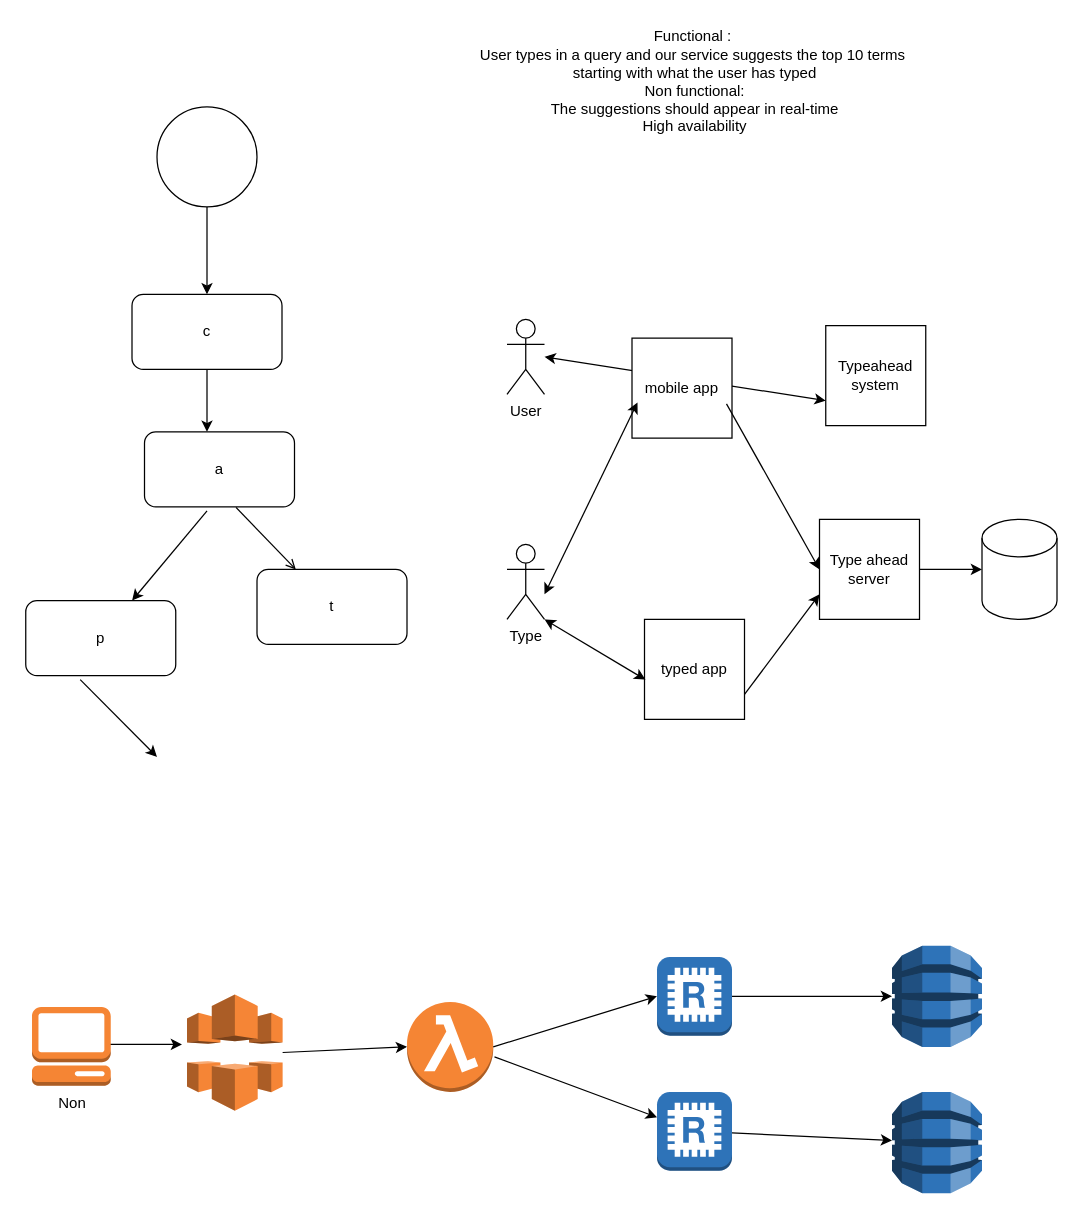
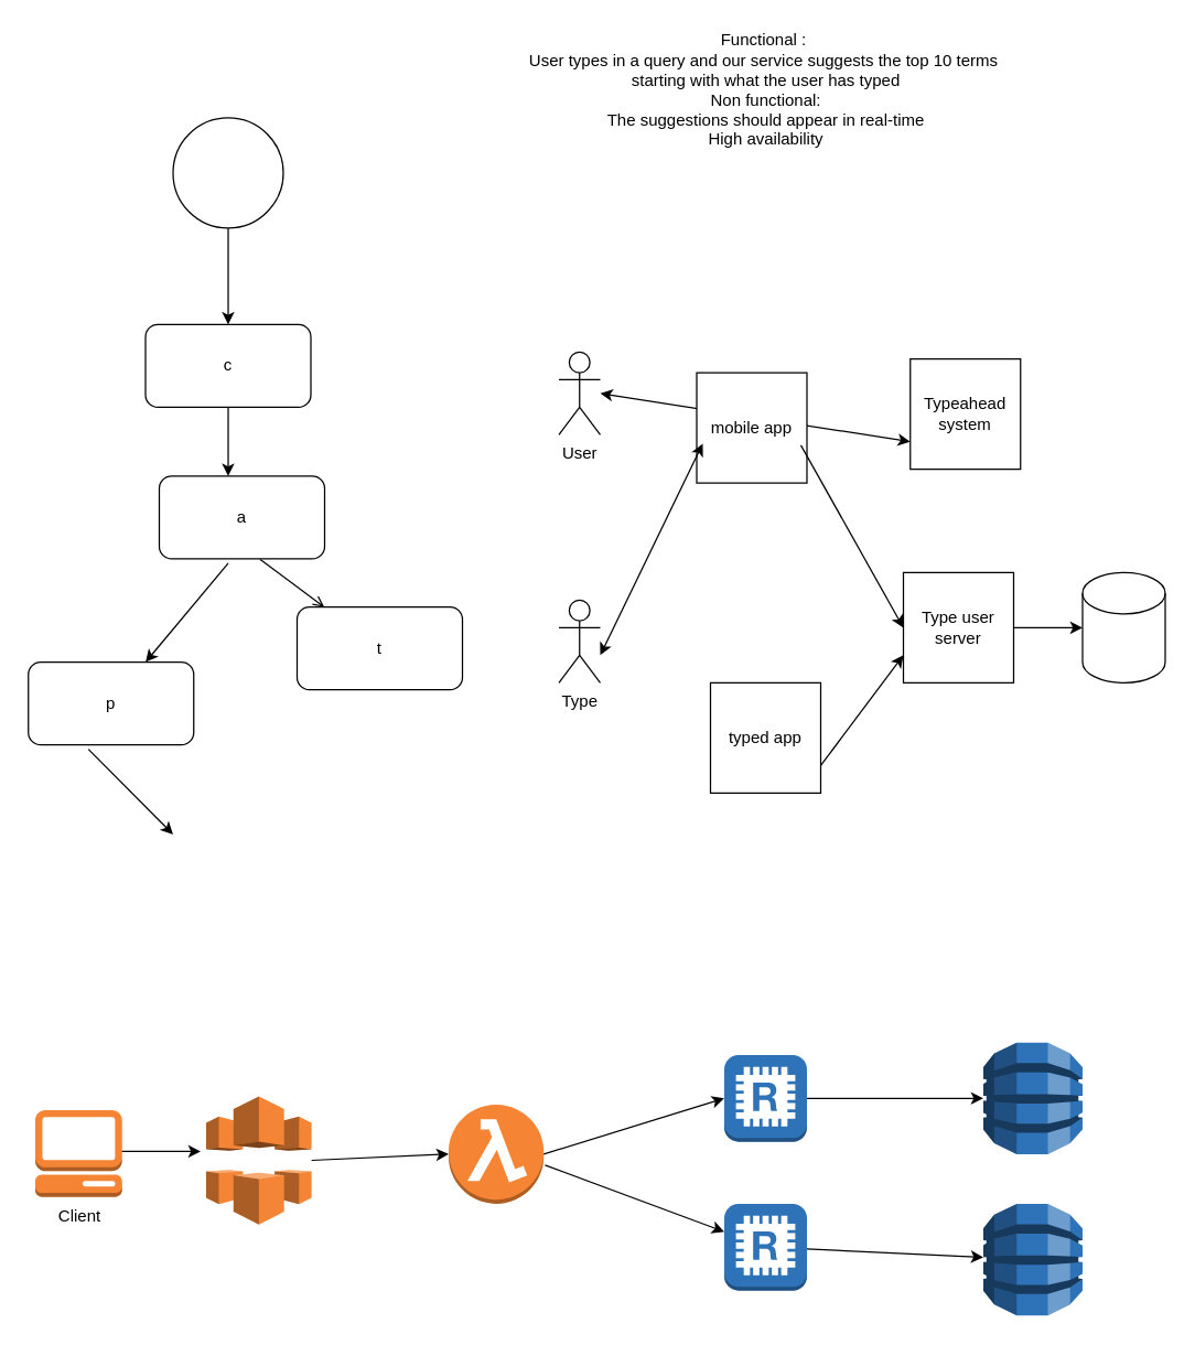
- <mxCell id="19" value="Type ahead server" style="whiteSpace=wrap;html=1;aspect=fixed;" parent="1" vertex="1"><mxGeometry x="655" y="415" width="80" height="80" as="geometry" /></mxCell>
+ <mxCell id="19" value="Type user server" style="whiteSpace=wrap;html=1;aspect=fixed;" parent="1" vertex="1"><mxGeometry x="655" y="415" width="80" height="80" as="geometry" /></mxCell>
- <mxCell id="11" value="t" style="rounded=1;whiteSpace=wrap;html=1;" parent="1" vertex="1"><mxGeometry x="205" y="455" width="120" height="60" as="geometry" /></mxCell>
+ <mxCell id="11" value="t" style="rounded=1;whiteSpace=wrap;html=1;" parent="1" vertex="1"><mxGeometry x="215" y="440" width="120" height="60" as="geometry" /></mxCell>
- <mxCell id="21" value="" style="endArrow=classic;startArrow=classic;html=1;entryX=0.01;entryY=0.603;entryDx=0;entryDy=0;entryPerimeter=0;exitX=1;exitY=1;exitDx=0;exitDy=0;exitPerimeter=0;" parent="1" source="16" target="20" edge="1"><mxGeometry width="50" height="50" relative="1" as="geometry"><mxPoint x="405" y="595" as="sourcePoint" /><mxPoint x="455" y="545" as="targetPoint" /></mxGeometry></mxCell>
- <mxCell id="28" value="Non" style="outlineConnect=0;dashed=0;verticalLabelPosition=bottom;verticalAlign=top;align=center;html=1;shape=mxgraph.aws3.management_console;fillColor=#F58534;gradientColor=none;" vertex="1" parent="1"><mxGeometry x="25" y="805" width="63" height="63" as="geometry" /></mxCell>
+ <mxCell id="28" value="Client" style="outlineConnect=0;dashed=0;verticalLabelPosition=bottom;verticalAlign=top;align=center;html=1;shape=mxgraph.aws3.management_console;fillColor=#F58534;gradientColor=none;" vertex="1" parent="1"><mxGeometry x="25" y="805" width="63" height="63" as="geometry" /></mxCell>
